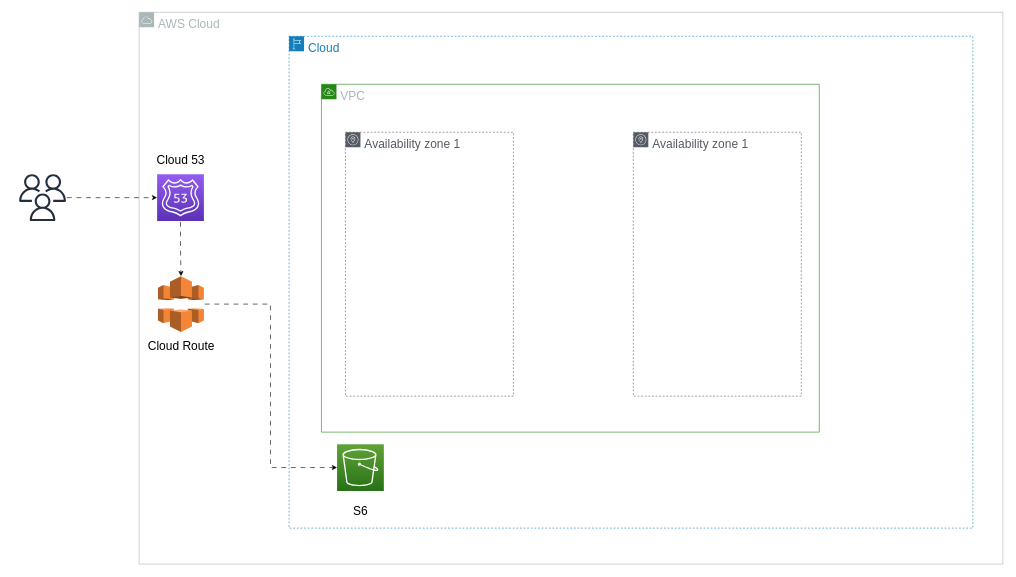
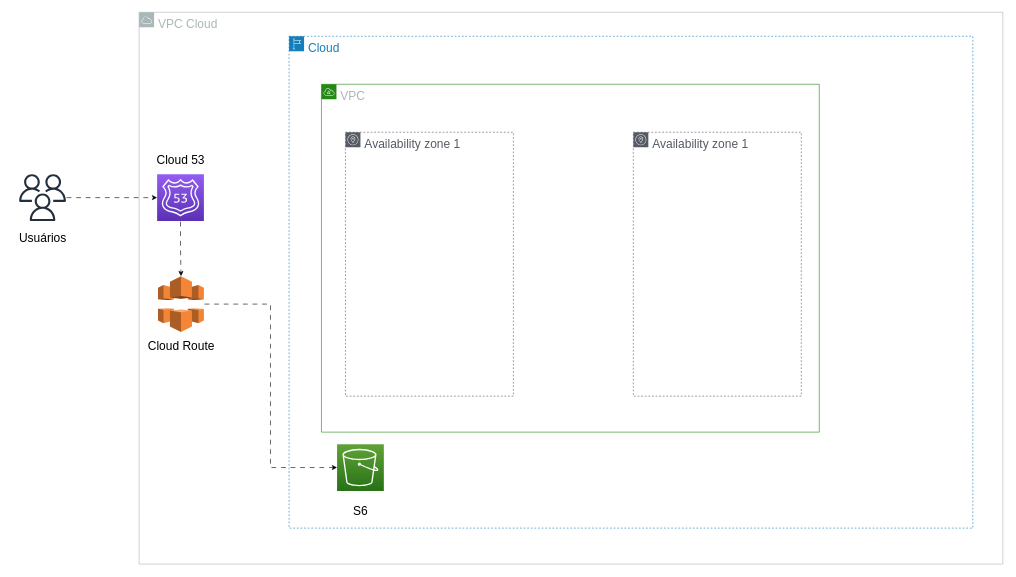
- <mxCell id="2" value="AWS Cloud" style="sketch=0;outlineConnect=0;gradientColor=none;html=1;whiteSpace=wrap;fontSize=20;fontStyle=0;shape=mxgraph.aws4.group;grIcon=mxgraph.aws4.group_aws_cloud;strokeColor=#AAB7B8;fillColor=none;verticalAlign=top;align=left;spacingLeft=30;fontColor=#AAB7B8;dashed=0;" vertex="1" parent="1"><mxGeometry x="231" y="20" width="1440" height="920" as="geometry" /></mxCell>
+ <mxCell id="2" value="VPC Cloud" style="sketch=0;outlineConnect=0;gradientColor=none;html=1;whiteSpace=wrap;fontSize=20;fontStyle=0;shape=mxgraph.aws4.group;grIcon=mxgraph.aws4.group_aws_cloud;strokeColor=#AAB7B8;fillColor=none;verticalAlign=top;align=left;spacingLeft=30;fontColor=#AAB7B8;dashed=0;" vertex="1" parent="1"><mxGeometry x="231" y="20" width="1440" height="920" as="geometry" /></mxCell>
+ <mxCell id="9" value="Usuários" style="text;html=1;align=center;verticalAlign=middle;resizable=0;points=[];autosize=1;strokeColor=none;fillColor=none;fontSize=20;" vertex="1" parent="1"><mxGeometry x="20" y="375" width="100" height="40" as="geometry" /></mxCell>
